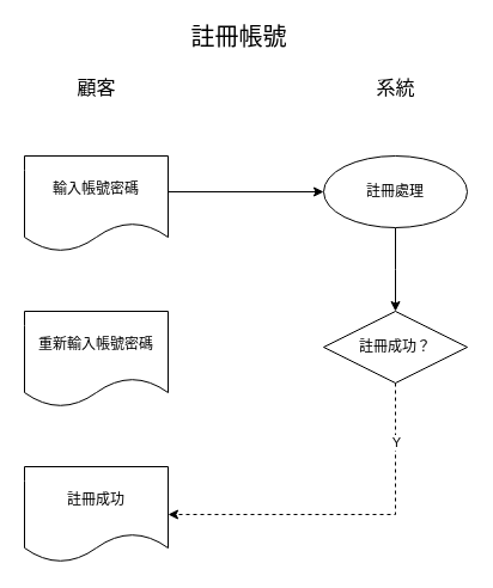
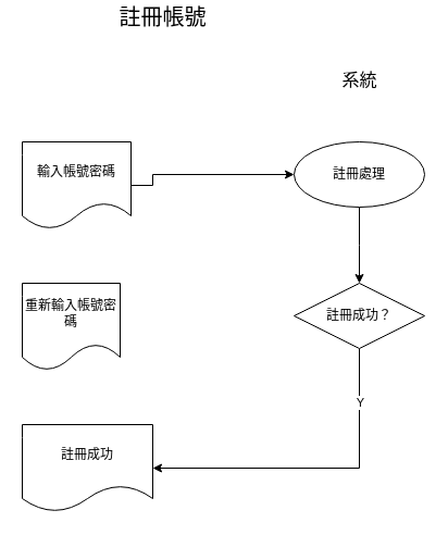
- <mxCell id="2" value="&lt;font style=&quot;font-size: 20px&quot;&gt;註冊帳號&lt;/font&gt;" style="text;html=1;align=center;verticalAlign=middle;resizable=0;points=[];autosize=1;" parent="1" vertex="1"><mxGeometry x="149" y="20" width="100" height="20" as="geometry" /></mxCell>
+ <mxCell id="2" value="&lt;font style=&quot;font-size: 20px&quot;&gt;註冊帳號&lt;/font&gt;" style="text;html=1;align=center;verticalAlign=middle;resizable=0;points=[];autosize=1;" parent="1" vertex="1"><mxGeometry x="99" y="5" width="100" height="20" as="geometry" /></mxCell>
- <mxCell id="5" value="&lt;font style=&quot;font-size: 16px&quot;&gt;顧客&lt;/font&gt;" style="text;html=1;align=center;verticalAlign=middle;resizable=0;points=[];autosize=1;" parent="1" vertex="1"><mxGeometry x="55" y="63" width="50" height="20" as="geometry" /></mxCell>
- <mxCell id="4" value="輸入帳號密碼" style="shape=document;whiteSpace=wrap;html=1;boundedLbl=1;" parent="1" vertex="1"><mxGeometry x="20" y="130" width="120" height="80" as="geometry" /></mxCell>
+ <mxCell id="4" value="輸入帳號密碼" style="shape=document;whiteSpace=wrap;html=1;boundedLbl=1;" parent="1" vertex="1"><mxGeometry x="20" y="130" width="100" height="80" as="geometry" /></mxCell>
- <mxCell id="12" value="重新輸入帳號密碼" style="shape=document;whiteSpace=wrap;html=1;boundedLbl=1;" parent="1" vertex="1"><mxGeometry x="20" y="260" width="120" height="80" as="geometry" /></mxCell>
+ <mxCell id="12" value="重新輸入帳號密碼" style="shape=document;whiteSpace=wrap;html=1;boundedLbl=1;" parent="1" vertex="1"><mxGeometry x="20" y="260" width="90" height="80" as="geometry" /></mxCell>
- <mxCell id="9" style="edgeStyle=orthogonalEdgeStyle;rounded=0;orthogonalLoop=1;jettySize=auto;html=1;exitX=0.5;exitY=1;exitDx=0;exitDy=0;entryX=1;entryY=0.5;entryDx=0;entryDy=0;dashed=1;" edge="1" parent="1" source="11" target="13"><mxGeometry relative="1" as="geometry" /></mxCell>
+ <mxCell id="9" style="edgeStyle=orthogonalEdgeStyle;rounded=0;orthogonalLoop=1;jettySize=auto;html=1;exitX=0.5;exitY=1;exitDx=0;exitDy=0;entryX=1;entryY=0.5;entryDx=0;entryDy=0;" edge="1" parent="1" source="11" target="13"><mxGeometry relative="1" as="geometry" /></mxCell>
